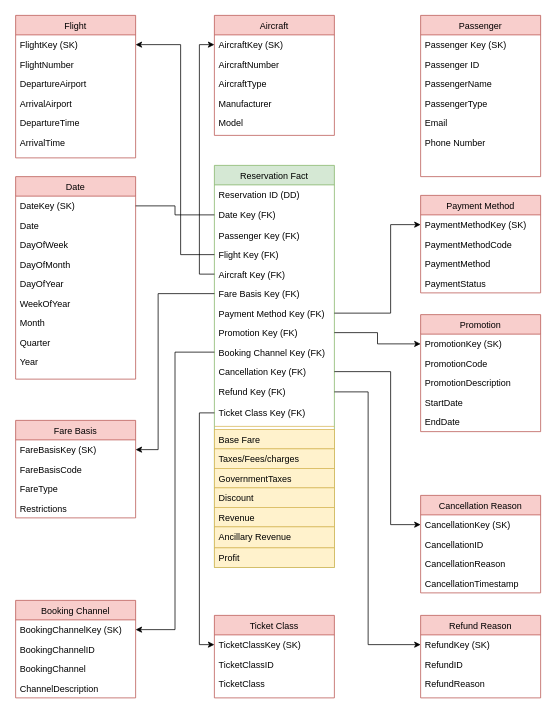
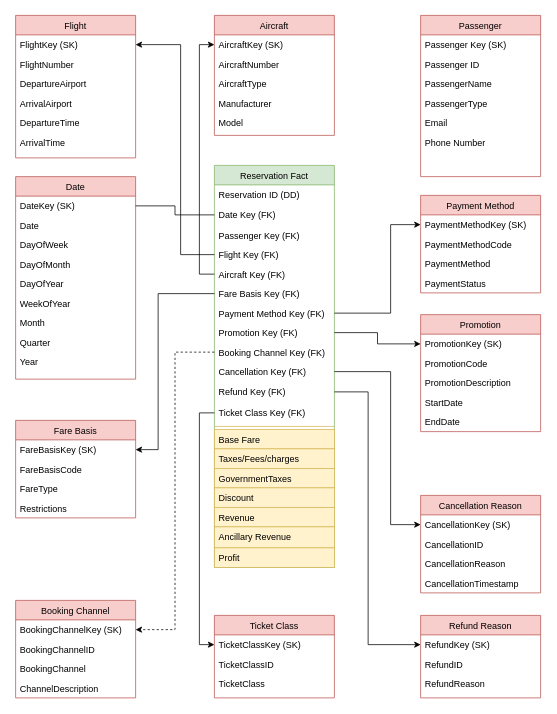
- <mxCell id="91" style="edgeStyle=orthogonalEdgeStyle;rounded=0;orthogonalLoop=1;jettySize=auto;html=1;" edge="1" parent="1" source="11" target="60"><mxGeometry relative="1" as="geometry" /></mxCell>
+ <mxCell id="91" style="edgeStyle=orthogonalEdgeStyle;rounded=0;orthogonalLoop=1;jettySize=auto;html=1;dashed=1;" edge="1" parent="1" source="11" target="60"><mxGeometry relative="1" as="geometry" /></mxCell>
